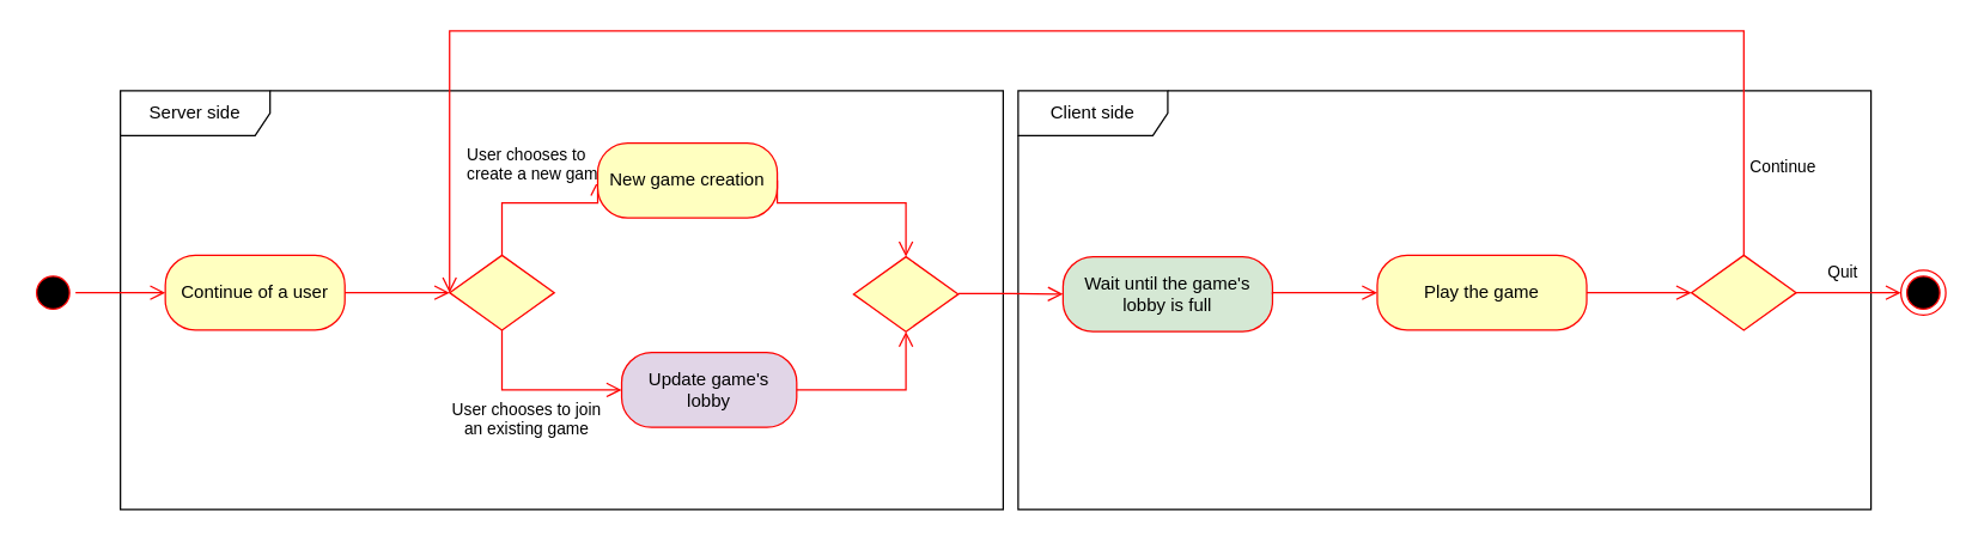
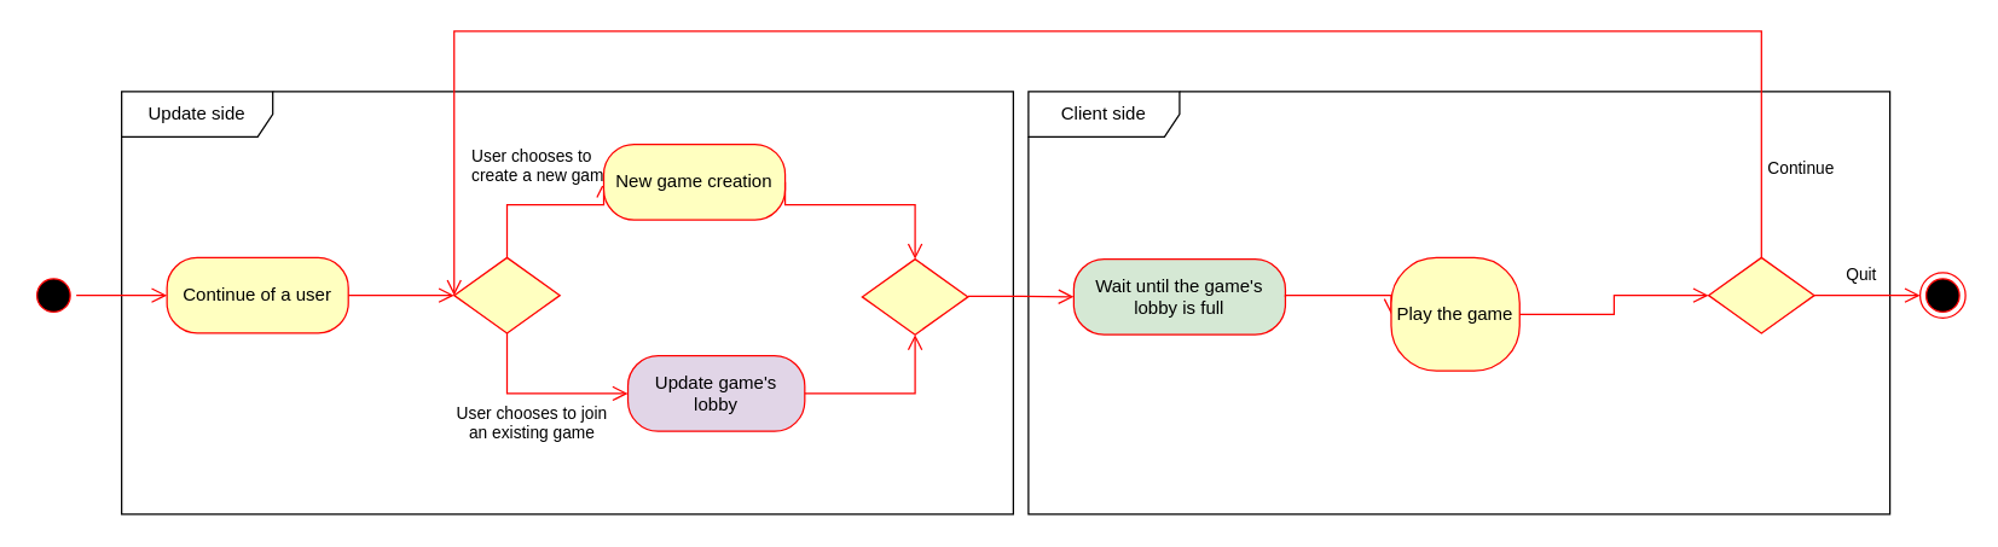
- <mxCell id="2" value="Server side" style="shape=umlFrame;whiteSpace=wrap;html=1;width=100;height=30;" vertex="1" parent="1"><mxGeometry x="80" y="60" width="590" height="280" as="geometry" /></mxCell>
+ <mxCell id="2" value="Update side" style="shape=umlFrame;whiteSpace=wrap;html=1;width=100;height=30;" vertex="1" parent="1"><mxGeometry x="80" y="60" width="590" height="280" as="geometry" /></mxCell>
- <mxCell id="17" value="Play the game" style="rounded=1;whiteSpace=wrap;html=1;arcSize=40;fontColor=#000000;fillColor=#ffffc0;strokeColor=#ff0000;" vertex="1" parent="1"><mxGeometry x="920" y="170" width="140" height="50" as="geometry" /></mxCell>
+ <mxCell id="17" value="Play the game" style="rounded=1;whiteSpace=wrap;html=1;arcSize=40;fontColor=#000000;fillColor=#ffffc0;strokeColor=#ff0000;" vertex="1" parent="1"><mxGeometry x="920" y="170" width="85" height="75" as="geometry" /></mxCell>
